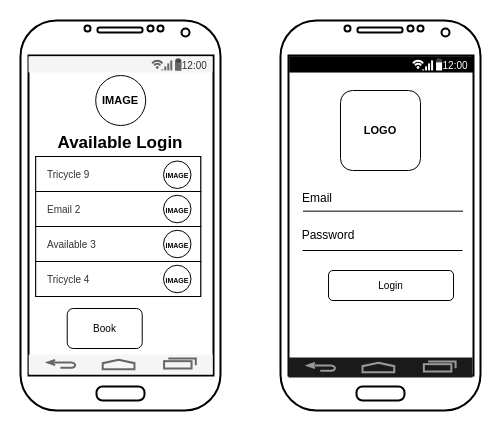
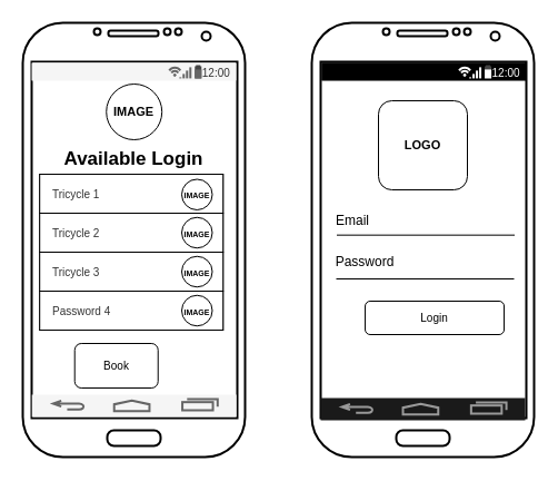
- <mxCell id="16" value="&lt;font style=&quot;font-size: 10px&quot;&gt;Tricycle 9&lt;/font&gt;" style="strokeColor=inherit;fillColor=inherit;gradientColor=inherit;strokeWidth=1;html=1;shadow=0;dashed=0;shape=mxgraph.android.rrect;rSize=0;align=left;spacingLeft=10;fontSize=8;fontColor=#333333;" vertex="1" parent="15"><mxGeometry width="165" height="35" as="geometry" /></mxCell>
+ <mxCell id="16" value="&lt;font style=&quot;font-size: 10px&quot;&gt;Tricycle 1&lt;/font&gt;" style="strokeColor=inherit;fillColor=inherit;gradientColor=inherit;strokeWidth=1;html=1;shadow=0;dashed=0;shape=mxgraph.android.rrect;rSize=0;align=left;spacingLeft=10;fontSize=8;fontColor=#333333;" vertex="1" parent="15"><mxGeometry width="165" height="35" as="geometry" /></mxCell>
- <mxCell id="17" value="&lt;font style=&quot;font-size: 10px&quot;&gt;Email 2&lt;/font&gt;" style="strokeColor=inherit;fillColor=inherit;gradientColor=inherit;strokeWidth=1;html=1;shadow=0;dashed=0;shape=mxgraph.android.rrect;rSize=0;align=left;spacingLeft=10;fontSize=8;fontColor=#333333;" vertex="1" parent="15"><mxGeometry y="35" width="165" height="35" as="geometry" /></mxCell>
+ <mxCell id="17" value="&lt;font style=&quot;font-size: 10px&quot;&gt;Tricycle 2&lt;/font&gt;" style="strokeColor=inherit;fillColor=inherit;gradientColor=inherit;strokeWidth=1;html=1;shadow=0;dashed=0;shape=mxgraph.android.rrect;rSize=0;align=left;spacingLeft=10;fontSize=8;fontColor=#333333;" vertex="1" parent="15"><mxGeometry y="35" width="165" height="35" as="geometry" /></mxCell>
- <mxCell id="18" value="&lt;font style=&quot;font-size: 10px&quot;&gt;Available 3&lt;/font&gt;" style="strokeColor=inherit;fillColor=inherit;gradientColor=inherit;strokeWidth=1;html=1;shadow=0;dashed=0;shape=mxgraph.android.rrect;rSize=0;align=left;spacingLeft=10;fontSize=8;fontColor=#333333;" vertex="1" parent="15"><mxGeometry y="70" width="165" height="35" as="geometry" /></mxCell>
+ <mxCell id="18" value="&lt;font style=&quot;font-size: 10px&quot;&gt;Tricycle 3&lt;/font&gt;" style="strokeColor=inherit;fillColor=inherit;gradientColor=inherit;strokeWidth=1;html=1;shadow=0;dashed=0;shape=mxgraph.android.rrect;rSize=0;align=left;spacingLeft=10;fontSize=8;fontColor=#333333;" vertex="1" parent="15"><mxGeometry y="70" width="165" height="35" as="geometry" /></mxCell>
- <mxCell id="19" value="&lt;font style=&quot;font-size: 10px&quot;&gt;Tricycle 4&lt;/font&gt;" style="strokeColor=inherit;fillColor=inherit;gradientColor=inherit;strokeWidth=1;html=1;shadow=0;dashed=0;shape=mxgraph.android.rrect;rSize=0;align=left;spacingLeft=10;fontSize=8;fontColor=#333333;" vertex="1" parent="15"><mxGeometry y="105" width="165" height="35" as="geometry" /></mxCell>
+ <mxCell id="19" value="&lt;font style=&quot;font-size: 10px&quot;&gt;Password 4&lt;/font&gt;" style="strokeColor=inherit;fillColor=inherit;gradientColor=inherit;strokeWidth=1;html=1;shadow=0;dashed=0;shape=mxgraph.android.rrect;rSize=0;align=left;spacingLeft=10;fontSize=8;fontColor=#333333;" vertex="1" parent="15"><mxGeometry y="105" width="165" height="35" as="geometry" /></mxCell>
